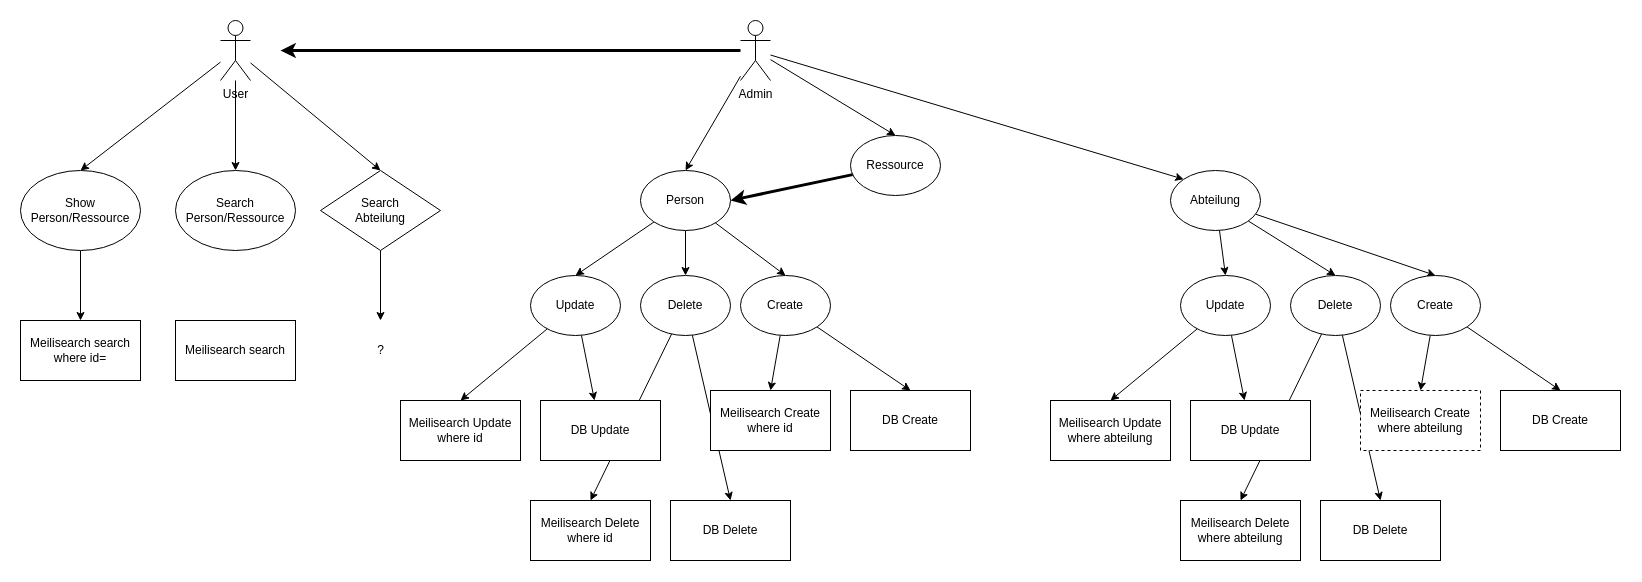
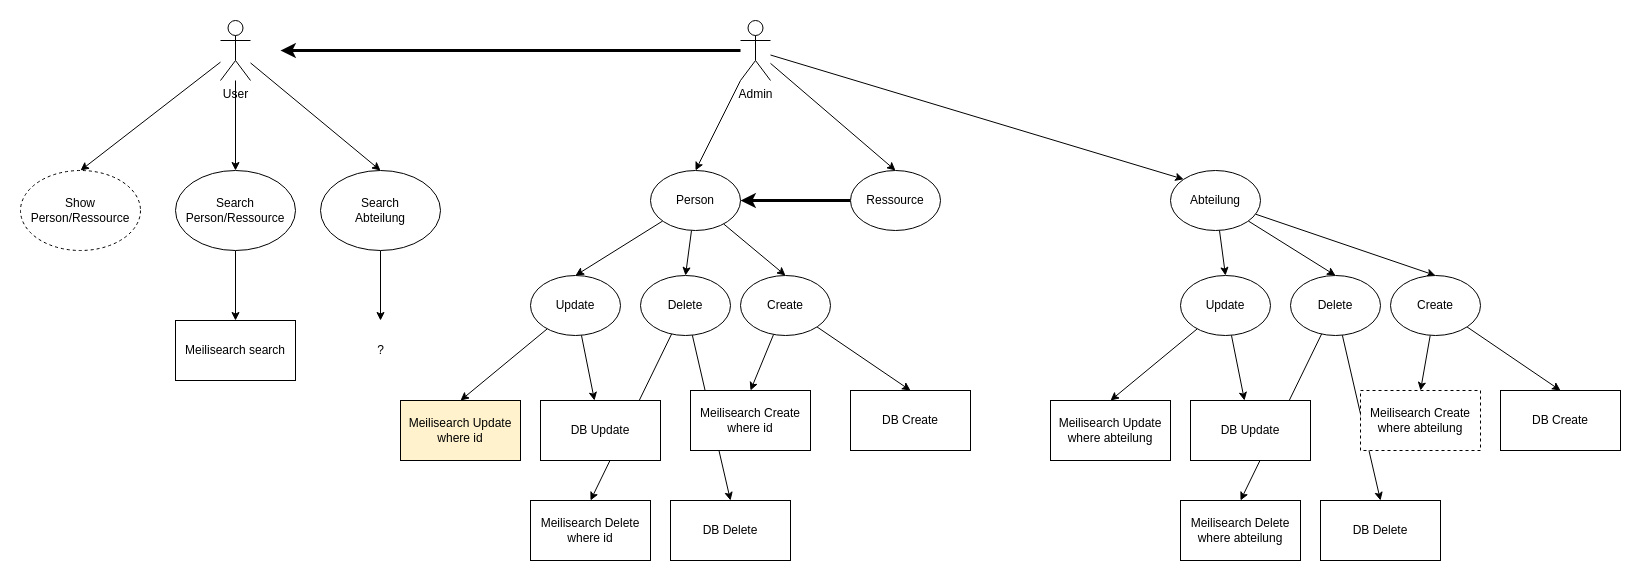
- <mxCell id="25" value="Ressource" style="ellipse;whiteSpace=wrap;html=1;" parent="1" vertex="1"><mxGeometry x="850" y="135" width="90" height="60" as="geometry" /></mxCell>
+ <mxCell id="25" value="Ressource" style="ellipse;whiteSpace=wrap;html=1;" parent="1" vertex="1"><mxGeometry x="850" y="170" width="90" height="60" as="geometry" /></mxCell>
- <mxCell id="23" value="Person" style="ellipse;whiteSpace=wrap;html=1;" parent="1" vertex="1"><mxGeometry x="640" y="170" width="90" height="60" as="geometry" /></mxCell>
+ <mxCell id="23" value="Person" style="ellipse;whiteSpace=wrap;html=1;" parent="1" vertex="1"><mxGeometry x="650" y="170" width="90" height="60" as="geometry" /></mxCell>
- <mxCell id="18" value="Show Person/Ressource" style="ellipse;whiteSpace=wrap;html=1;" parent="1" vertex="1"><mxGeometry x="20" y="170" width="120" height="80" as="geometry" /></mxCell>
+ <mxCell id="18" value="Show Person/Ressource" style="ellipse;whiteSpace=wrap;html=1;dashed=1;" parent="1" vertex="1"><mxGeometry x="20" y="170" width="120" height="80" as="geometry" /></mxCell>
- <mxCell id="15" value="Search&lt;br&gt;Abteilung" style="rhombus;whiteSpace=wrap;html=1;" parent="1" vertex="1"><mxGeometry x="320" y="170" width="120" height="80" as="geometry" /></mxCell>
+ <mxCell id="15" value="Search&lt;br&gt;Abteilung" style="ellipse;whiteSpace=wrap;html=1;" parent="1" vertex="1"><mxGeometry x="320" y="170" width="120" height="80" as="geometry" /></mxCell>
- <mxCell id="17" style="edgeStyle=none;html=1;strokeWidth=1;entryX=0.5;entryY=0;entryDx=0;entryDy=0;" parent="1" source="18" target="19" edge="1"><mxGeometry relative="1" as="geometry"><mxPoint y="320" as="targetPoint" x="80" /></mxGeometry></mxCell>
+ <mxCell id="12" style="edgeStyle=none;html=1;entryX=0.5;entryY=0;entryDx=0;entryDy=0;strokeWidth=1;" parent="1" source="13" target="11" edge="1"><mxGeometry relative="1" as="geometry" /></mxCell>
- <mxCell id="19" value="Meilisearch search where id=" style="rounded=0;whiteSpace=wrap;html=1;" parent="1" vertex="1"><mxGeometry x="20" y="320" width="120" height="60" as="geometry" /></mxCell>
- <mxCell id="44" value="Meilisearch Create&lt;br&gt;where id" style="rounded=0;whiteSpace=wrap;html=1;" vertex="1" parent="1"><mxGeometry x="710" y="390" width="120" height="60" as="geometry" /></mxCell>
+ <mxCell id="44" value="Meilisearch Create&lt;br&gt;where id" style="rounded=0;whiteSpace=wrap;html=1;" vertex="1" parent="1"><mxGeometry x="690" y="390" width="120" height="60" as="geometry" /></mxCell>
- <mxCell id="40" value="Meilisearch Update&lt;br&gt;where id" style="rounded=0;whiteSpace=wrap;html=1;" parent="1" vertex="1"><mxGeometry x="400" y="400" width="120" height="60" as="geometry" /></mxCell>
+ <mxCell id="40" value="Meilisearch Update&lt;br&gt;where id" style="rounded=0;whiteSpace=wrap;html=1;fillColor=#fff2cc;" parent="1" vertex="1"><mxGeometry x="400" y="400" width="120" height="60" as="geometry" /></mxCell>
